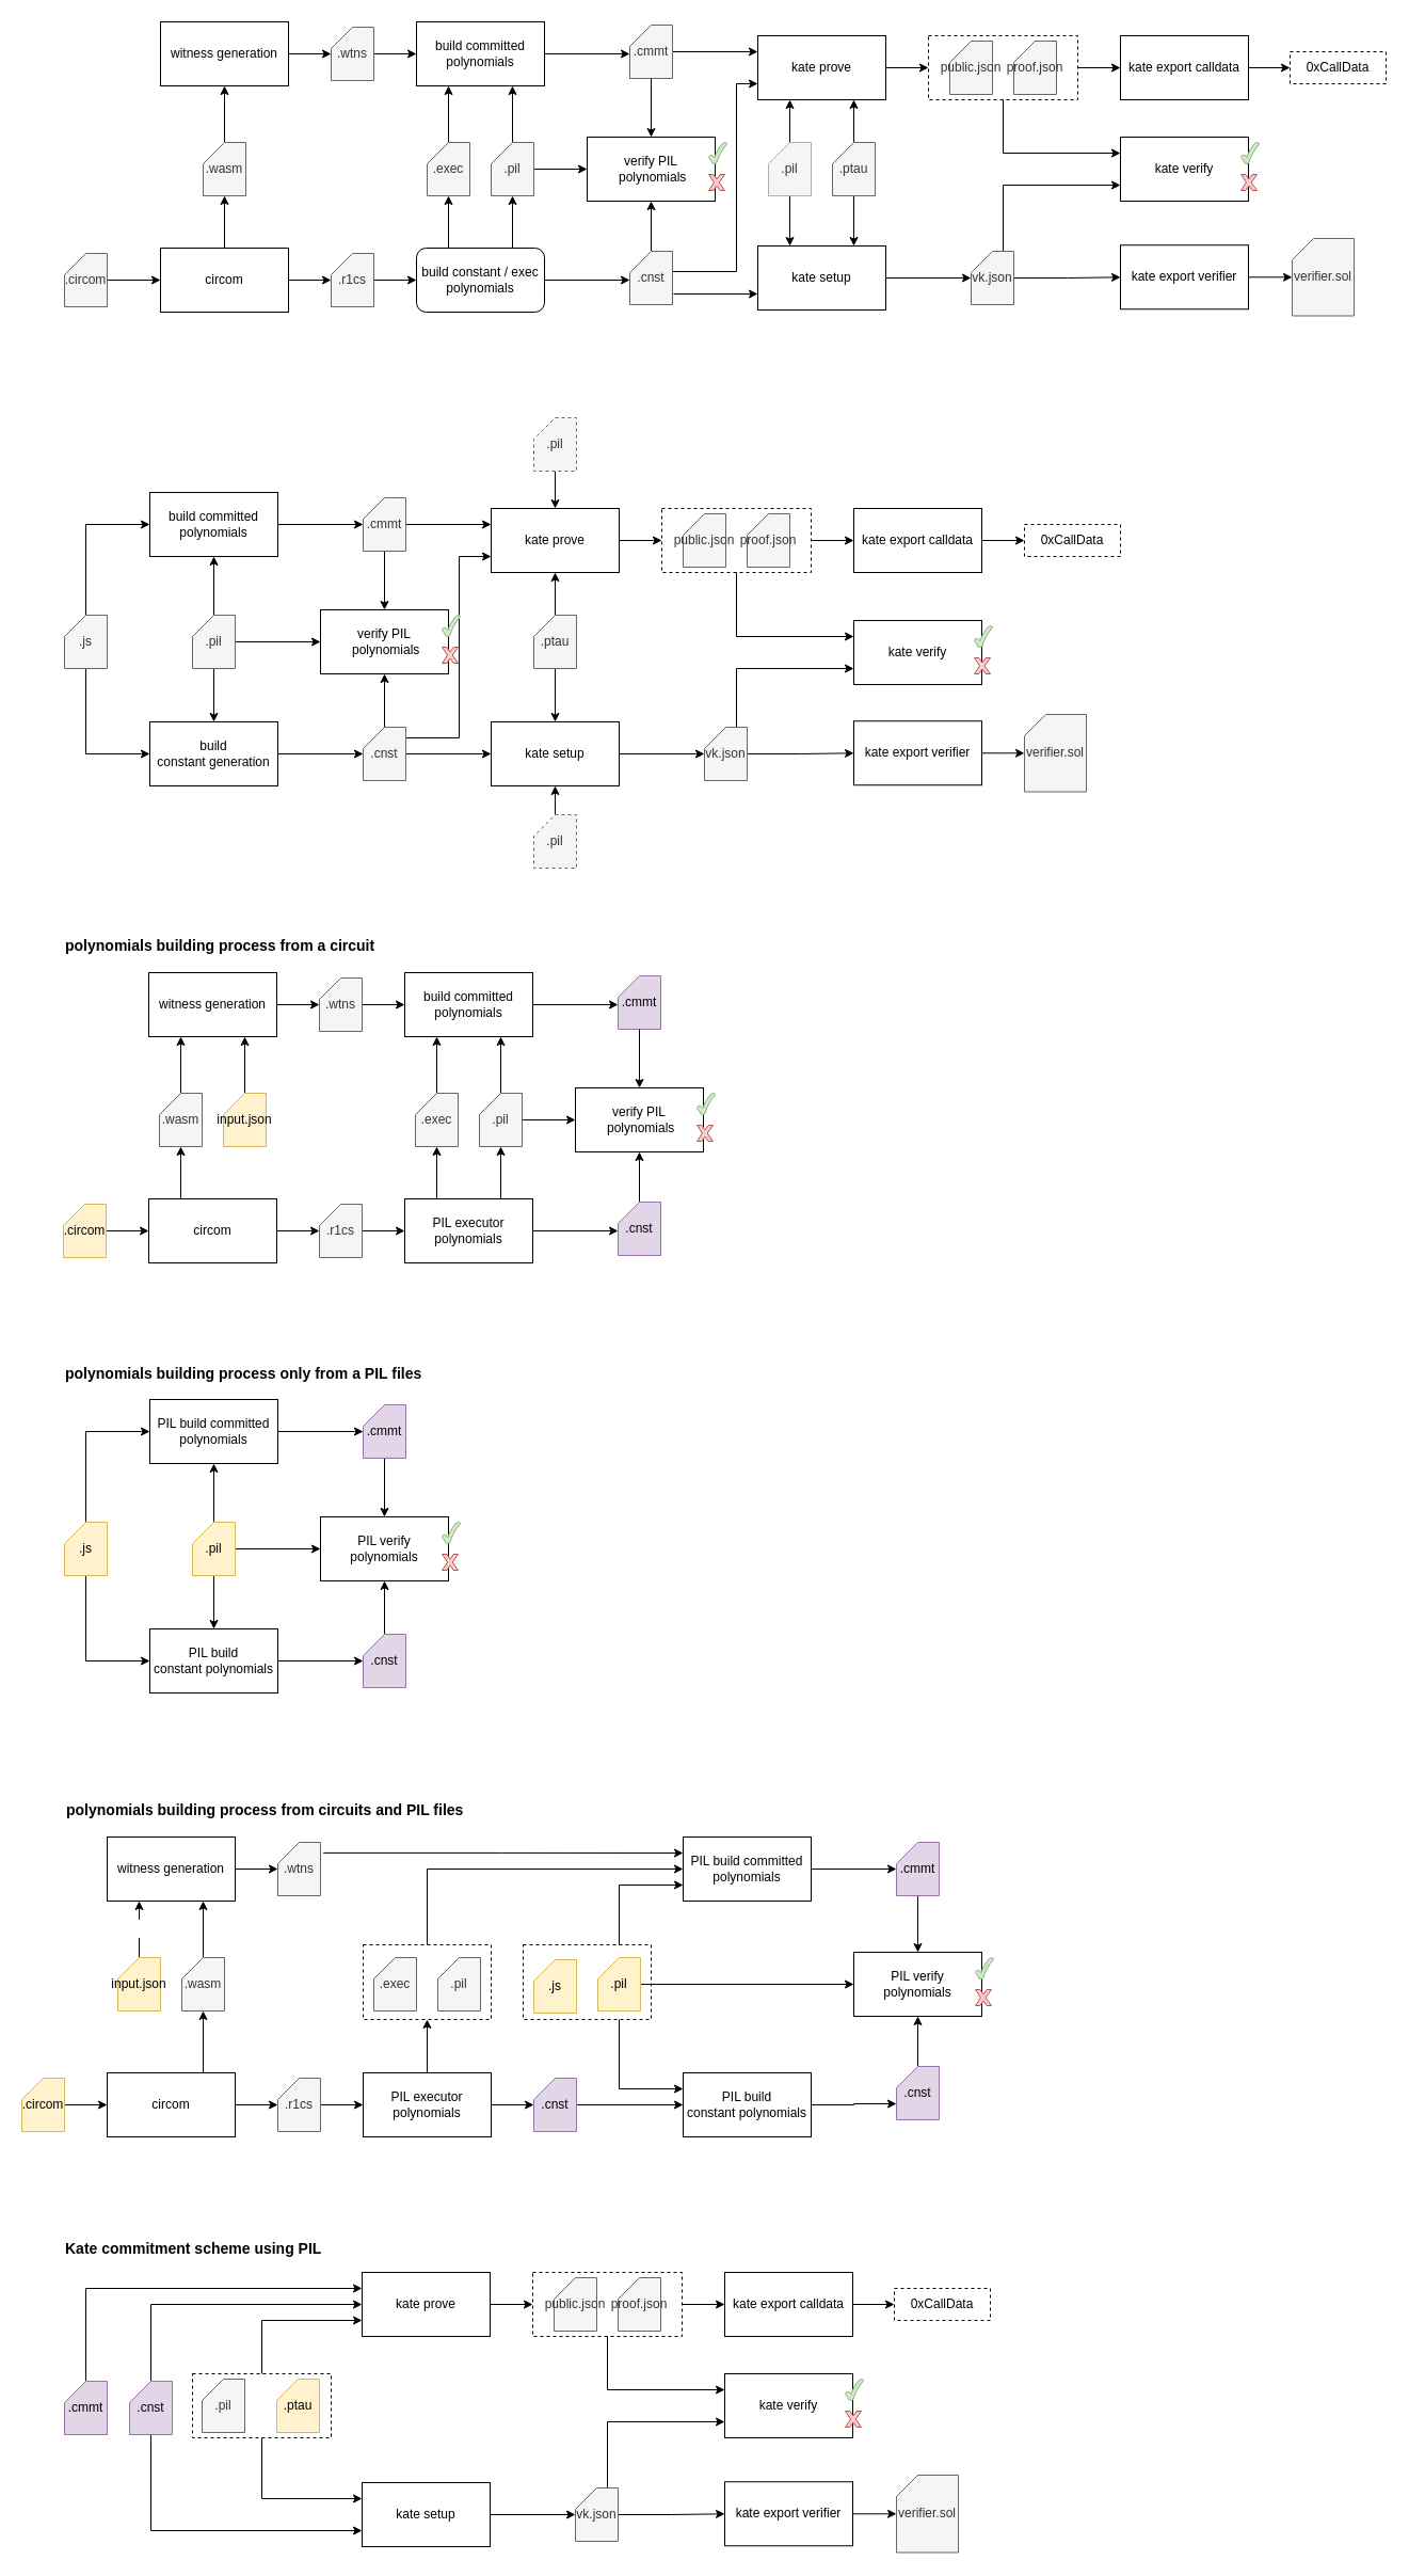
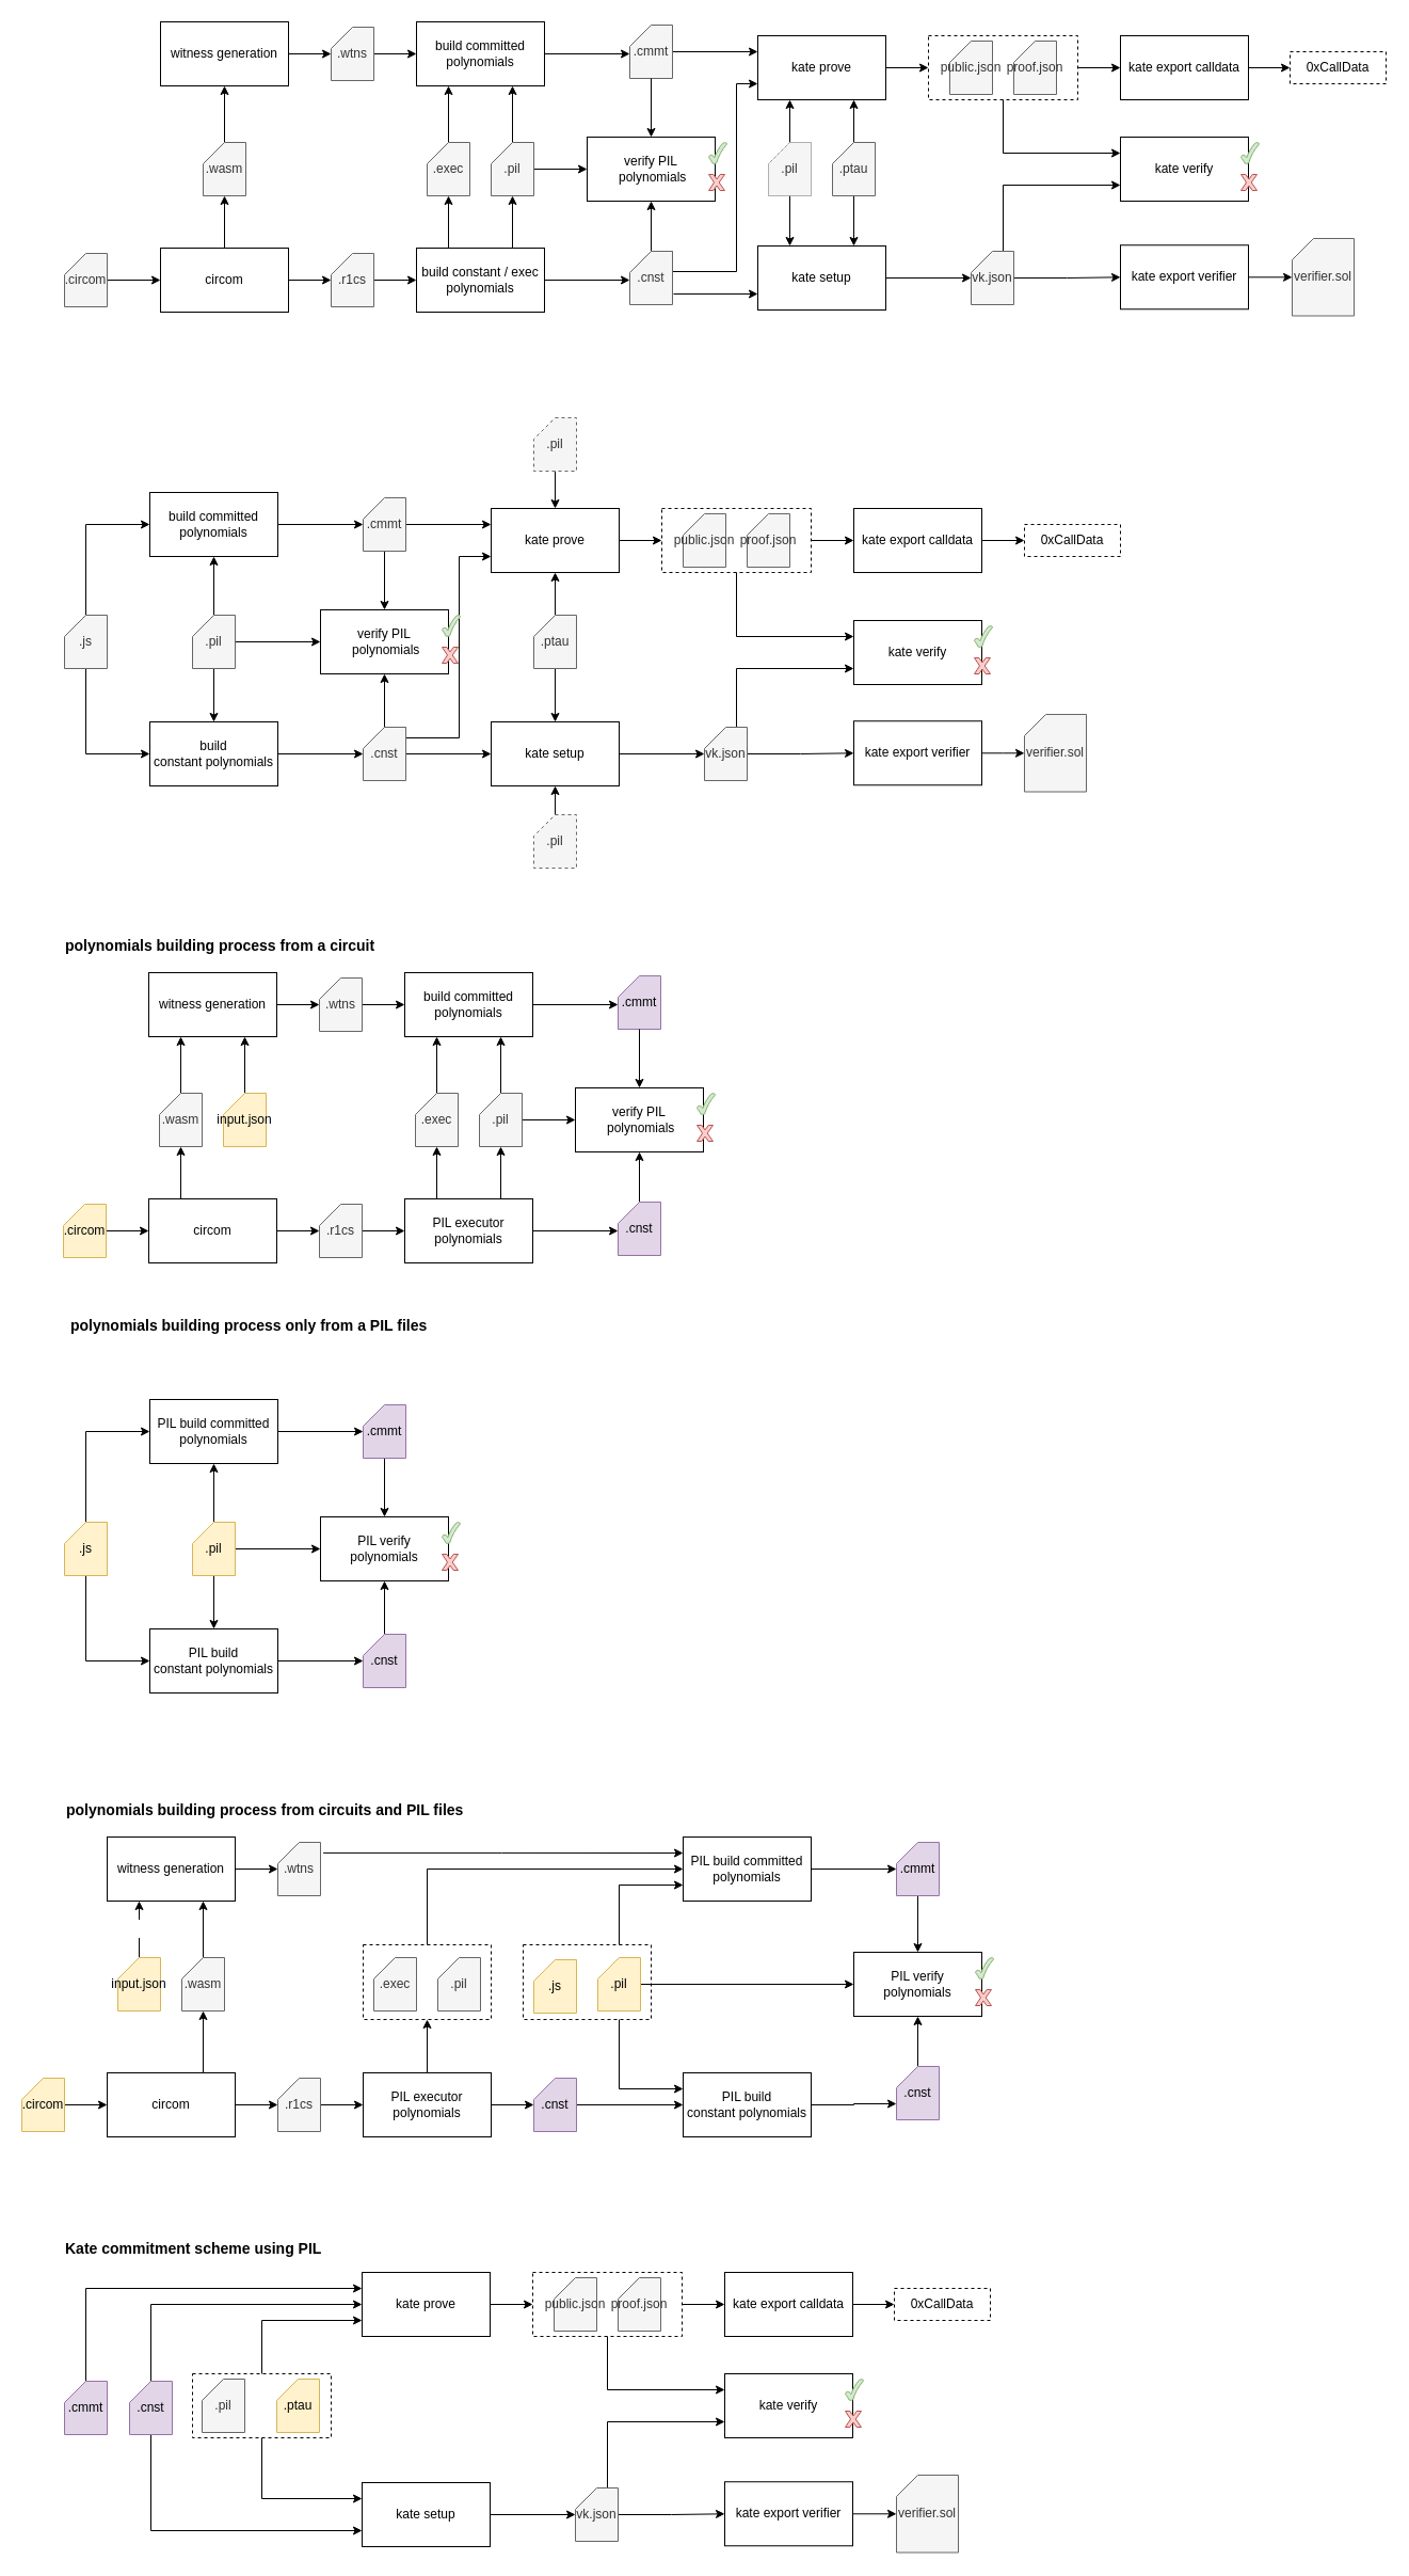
- <mxCell id="25" value="build constant / exec polynomials" style="whiteSpace=wrap;html=1;rounded=1;" parent="1" vertex="1"><mxGeometry x="390" y="232" width="120" height="60" as="geometry" /></mxCell>
+ <mxCell id="25" value="build constant / exec polynomials" style="rounded=0;whiteSpace=wrap;html=1;" parent="1" vertex="1"><mxGeometry x="390" y="232" width="120" height="60" as="geometry" /></mxCell>
- <mxCell id="39" value="build constant&amp;nbsp;generation" style="rounded=0;whiteSpace=wrap;html=1;" parent="1" vertex="1"><mxGeometry x="140" y="676" width="120" height="60" as="geometry" /></mxCell>
+ <mxCell id="39" value="build constant&amp;nbsp;polynomials" style="rounded=0;whiteSpace=wrap;html=1;" parent="1" vertex="1"><mxGeometry x="140" y="676" width="120" height="60" as="geometry" /></mxCell>
- <mxCell id="207" value="polynomials building process only from a PIL files" style="text;html=1;strokeColor=none;fillColor=none;align=left;verticalAlign=middle;whiteSpace=wrap;rounded=0;fontStyle=1;fontSize=14;" vertex="1" parent="1"><mxGeometry x="59" y="1272" width="501" height="30" as="geometry" /></mxCell>
+ <mxCell id="207" value="polynomials building process only from a PIL files" style="text;html=1;strokeColor=none;fillColor=none;align=left;verticalAlign=middle;whiteSpace=wrap;rounded=0;fontStyle=1;fontSize=14;" vertex="1" parent="1"><mxGeometry x="64" y="1227" width="501" height="30" as="geometry" /></mxCell>
